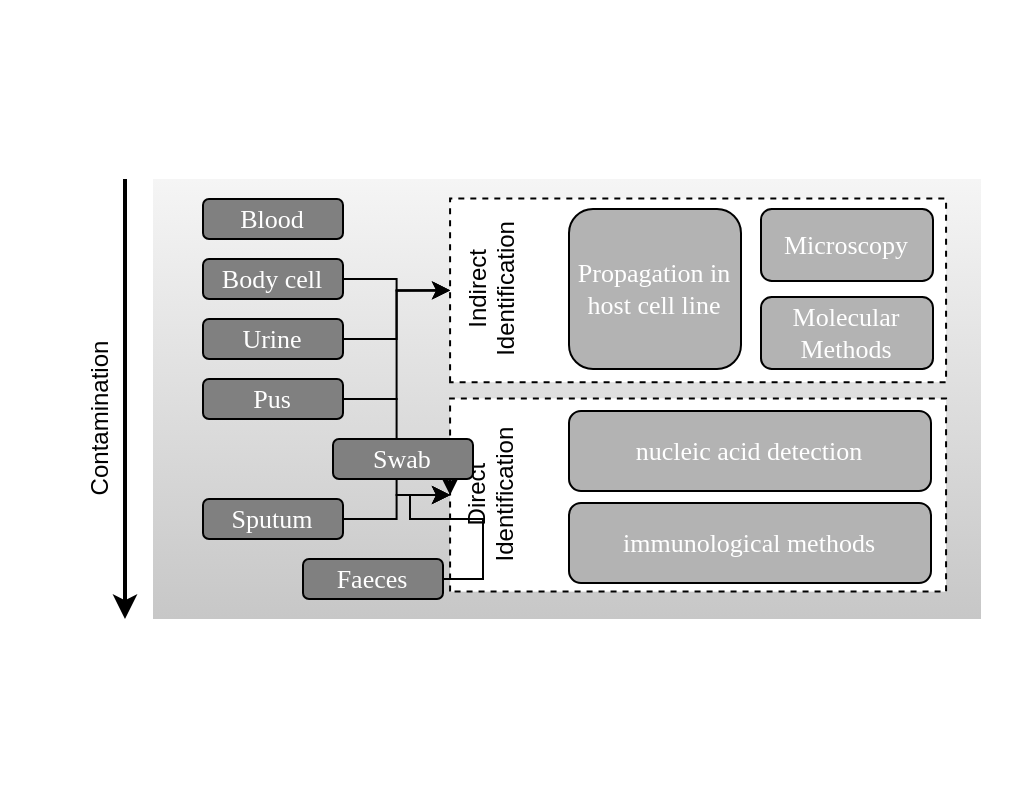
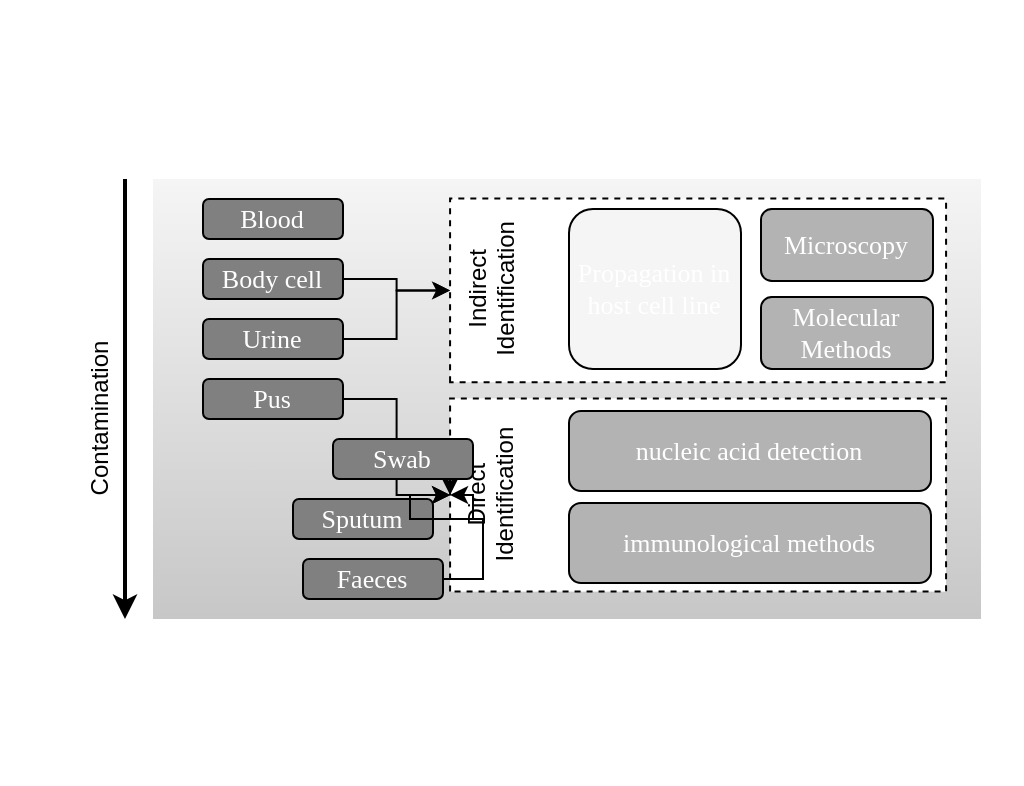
- <mxCell id="21" value="Propagation in host cell line" style="rounded=1;whiteSpace=wrap;html=1;labelBackgroundColor=none;fontFamily=Times New Roman;fontSize=13;fontColor=#FFFFFF;fillColor=#B3B3B3;" vertex="1" parent="1"><mxGeometry x="284" y="104" width="86" height="80" as="geometry" /></mxCell>
+ <mxCell id="21" value="Propagation in host cell line" style="rounded=1;whiteSpace=wrap;html=1;labelBackgroundColor=none;fontFamily=Times New Roman;fontSize=13;fontColor=#FFFFFF;fillColor=#f5f5f5;" vertex="1" parent="1"><mxGeometry x="284" y="104" width="86" height="80" as="geometry" /></mxCell>
- <mxCell id="9" style="edgeStyle=orthogonalEdgeStyle;rounded=0;orthogonalLoop=1;jettySize=auto;html=1;exitX=1;exitY=0.5;exitDx=0;exitDy=0;entryX=0.5;entryY=0;entryDx=0;entryDy=0;" edge="1" parent="1" source="11" target="18"><mxGeometry relative="1" as="geometry" /></mxCell>
- <mxCell id="15" value="Sputum" style="rounded=1;whiteSpace=wrap;html=1;labelBackgroundColor=none;fontFamily=Times New Roman;fontSize=13;fontColor=#FFFFFF;fillColor=#808080;" parent="1" vertex="1"><mxGeometry x="101" y="249" width="70" height="20" as="geometry" /></mxCell>
+ <mxCell id="15" value="Sputum" style="rounded=1;whiteSpace=wrap;html=1;labelBackgroundColor=none;fontFamily=Times New Roman;fontSize=13;fontColor=#FFFFFF;fillColor=#808080;" parent="1" vertex="1"><mxGeometry x="146" y="249" width="70" height="20" as="geometry" /></mxCell>
